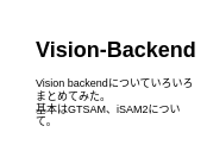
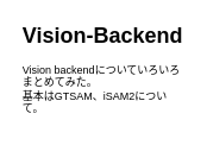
- <mxCell id="2" value="&lt;h1&gt;Vision-Backend&lt;/h1&gt;&lt;p&gt;Vision backendについていろいろまとめてみた。&lt;br&gt;基本はGTSAM、iSAM2について。&lt;/p&gt;" style="text;html=1;strokeColor=none;fillColor=none;spacing=5;spacingTop=-20;whiteSpace=wrap;overflow=hidden;rounded=0;" vertex="1" parent="1"><mxGeometry x="35" y="35" width="190" height="120" as="geometry" /></mxCell>
+ <mxCell id="2" value="&lt;h1&gt;Vision-Backend&lt;/h1&gt;&lt;p&gt;Vision backendについていろいろまとめてみた。&lt;br&gt;基本はGTSAM、iSAM2について。&lt;/p&gt;" style="text;html=1;strokeColor=none;fillColor=none;spacing=5;spacingTop=-20;whiteSpace=wrap;overflow=hidden;rounded=0;" vertex="1" parent="1"><mxGeometry x="20" y="20" width="190" height="120" as="geometry" /></mxCell>
